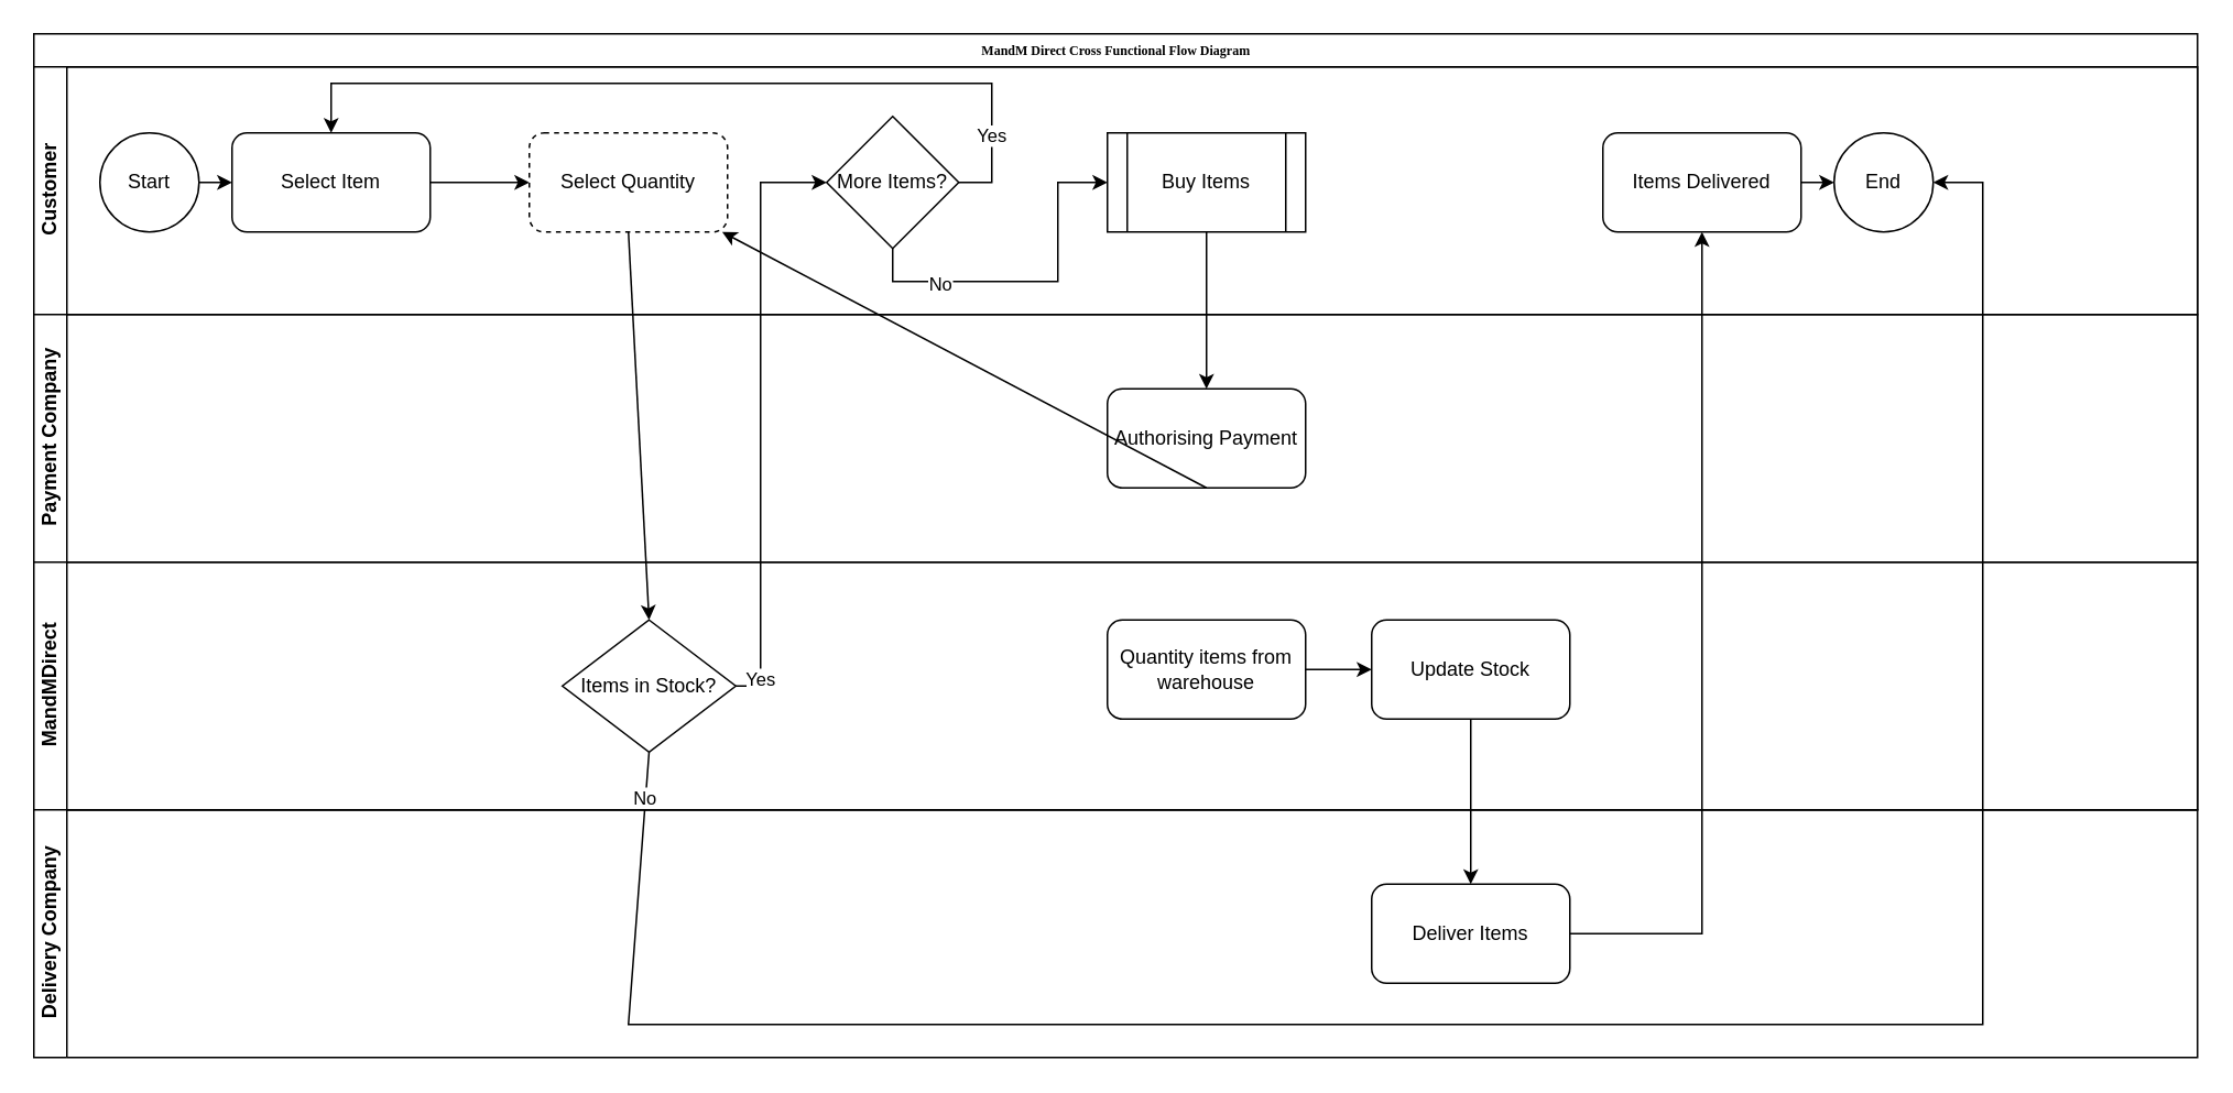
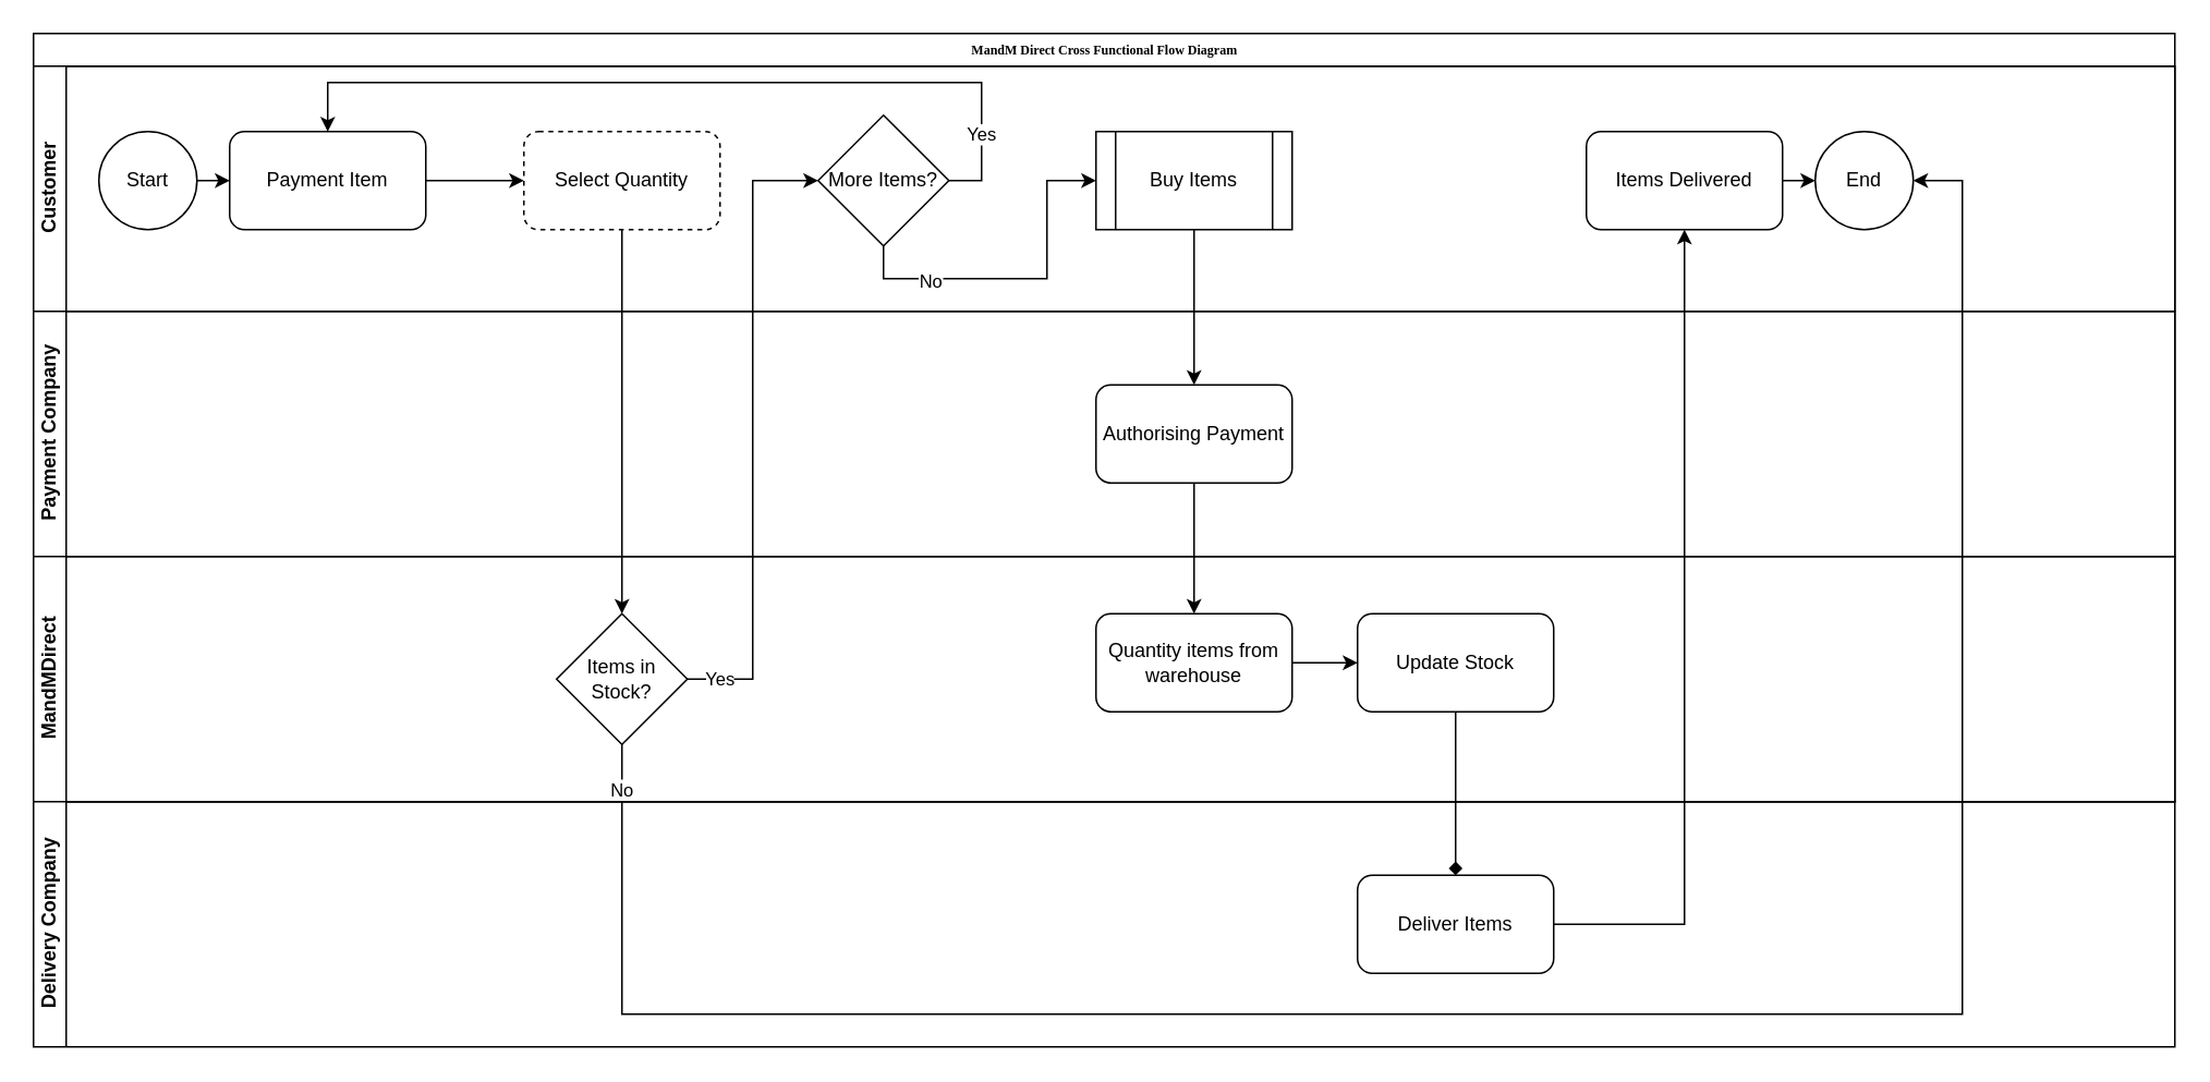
- <mxCell id="9" value="Select Item" style="rounded=1;whiteSpace=wrap;html=1;" vertex="1" parent="3"><mxGeometry x="120" y="40" width="120" height="60" as="geometry" /></mxCell>
+ <mxCell id="9" value="Payment Item" style="rounded=1;whiteSpace=wrap;html=1;" vertex="1" parent="3"><mxGeometry x="120" y="40" width="120" height="60" as="geometry" /></mxCell>
- <mxCell id="23" style="edgeStyle=none;rounded=0;orthogonalLoop=1;jettySize=auto;html=1;exitX=0.5;exitY=1;exitDx=0;exitDy=0;" edge="1" parent="2" source="17" target="10"><mxGeometry relative="1" as="geometry" /></mxCell>
+ <mxCell id="23" style="edgeStyle=none;rounded=0;orthogonalLoop=1;jettySize=auto;html=1;exitX=0.5;exitY=1;exitDx=0;exitDy=0;entryX=0.5;entryY=0;entryDx=0;entryDy=0;" edge="1" parent="2" source="17" target="20"><mxGeometry relative="1" as="geometry" /></mxCell>
- <mxCell id="22" value="Items in Stock?" style="rhombus;whiteSpace=wrap;html=1;" vertex="1" parent="18"><mxGeometry x="320" y="35" width="105" height="80" as="geometry" /></mxCell>
+ <mxCell id="22" value="Items in Stock?" style="rhombus;whiteSpace=wrap;html=1;" vertex="1" parent="18"><mxGeometry x="320" y="35" width="80" height="80" as="geometry" /></mxCell>
- <mxCell id="30" style="edgeStyle=none;rounded=0;orthogonalLoop=1;jettySize=auto;html=1;exitX=0.5;exitY=1;exitDx=0;exitDy=0;entryX=0.5;entryY=0;entryDx=0;entryDy=0;" edge="1" parent="1" source="21" target="29"><mxGeometry relative="1" as="geometry" /></mxCell>
+ <mxCell id="30" style="edgeStyle=none;rounded=0;orthogonalLoop=1;jettySize=auto;html=1;exitX=0.5;exitY=1;exitDx=0;exitDy=0;entryX=0.5;entryY=0;entryDx=0;entryDy=0;endArrow=diamond;" edge="1" parent="1" source="21" target="29"><mxGeometry relative="1" as="geometry" /></mxCell>
